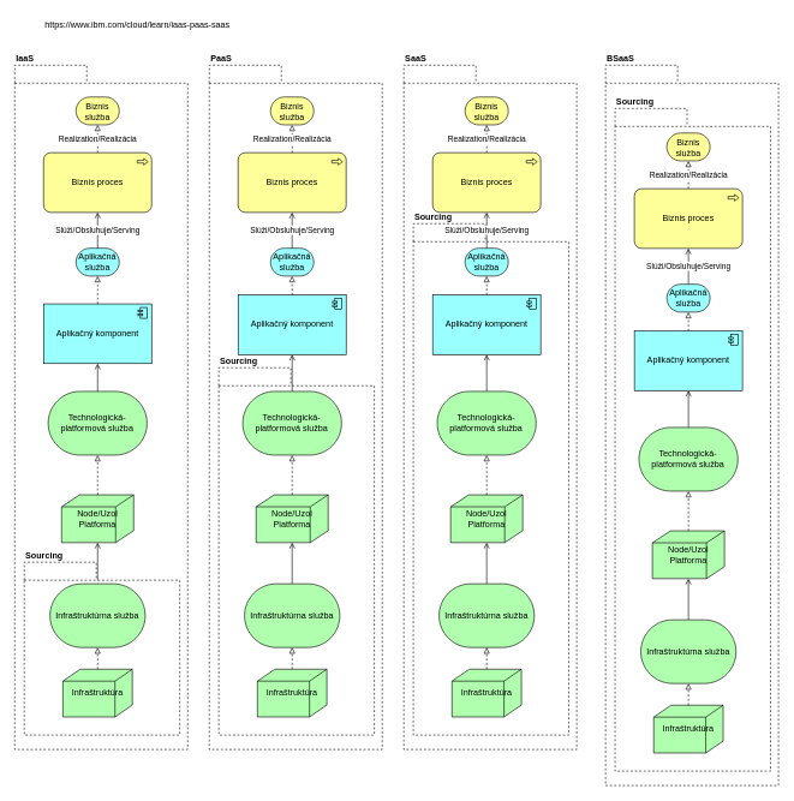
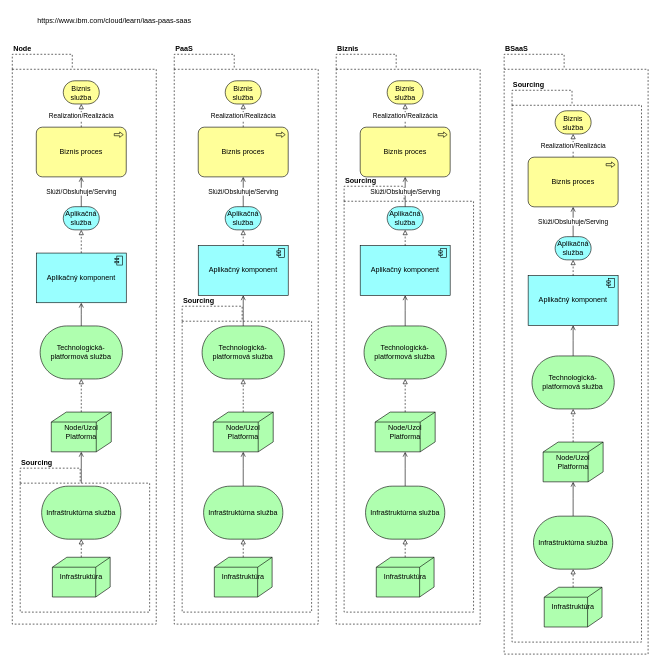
- <mxCell id="5" value="&lt;b&gt;IaaS&lt;/b&gt;" style="shape=folder;spacingTop=10;tabWidth=100;tabHeight=25;tabPosition=left;html=1;dashed=1;labelPosition=center;verticalLabelPosition=top;align=left;verticalAlign=bottom;" vertex="1" parent="4"><mxGeometry width="240" height="950" as="geometry" /></mxCell>
+ <mxCell id="5" value="&lt;b&gt;Node&lt;/b&gt;" style="shape=folder;spacingTop=10;tabWidth=100;tabHeight=25;tabPosition=left;html=1;dashed=1;labelPosition=center;verticalLabelPosition=top;align=left;verticalAlign=bottom;" vertex="1" parent="4"><mxGeometry width="240" height="950" as="geometry" /></mxCell>
- <mxCell id="39" value="&lt;b&gt;SaaS&lt;/b&gt;" style="shape=folder;spacingTop=10;tabWidth=100;tabHeight=25;tabPosition=left;html=1;dashed=1;labelPosition=center;verticalLabelPosition=top;align=left;verticalAlign=bottom;" vertex="1" parent="1"><mxGeometry x="560" y="90" width="240" height="950" as="geometry" /></mxCell>
+ <mxCell id="39" value="&lt;b&gt;Biznis&lt;/b&gt;" style="shape=folder;spacingTop=10;tabWidth=100;tabHeight=25;tabPosition=left;html=1;dashed=1;labelPosition=center;verticalLabelPosition=top;align=left;verticalAlign=bottom;" vertex="1" parent="1"><mxGeometry x="560" y="90" width="240" height="950" as="geometry" /></mxCell>
